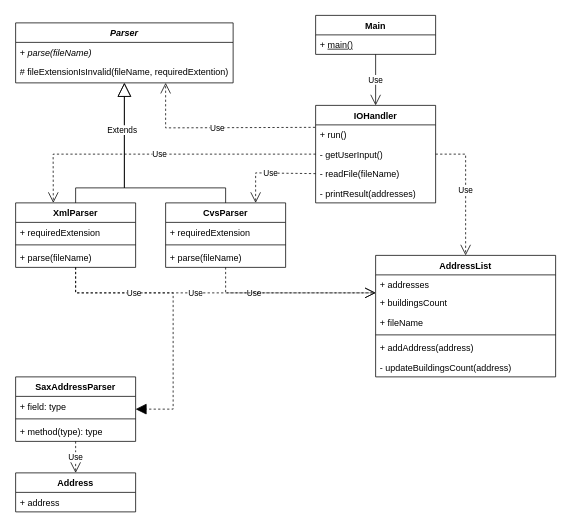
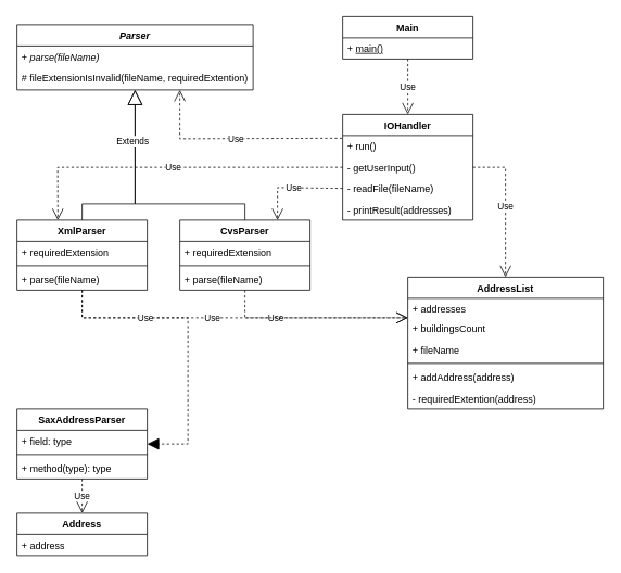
- <mxCell id="9" value="Use" style="endArrow=open;endSize=12;dashed=0;html=1;rounded=0;" edge="1" parent="1" source="2" target="4"><mxGeometry width="160" relative="1" as="geometry"><mxPoint x="426" y="200" as="sourcePoint" /><mxPoint x="586" y="200" as="targetPoint" /></mxGeometry></mxCell>
+ <mxCell id="9" value="Use" style="endArrow=open;endSize=12;dashed=1;html=1;rounded=0;" edge="1" parent="1" source="2" target="4"><mxGeometry width="160" relative="1" as="geometry"><mxPoint x="426" y="200" as="sourcePoint" /><mxPoint x="586" y="200" as="targetPoint" /></mxGeometry></mxCell>
- <mxCell id="16" value="-&amp;nbsp;updateBuildingsCount(address)" style="text;strokeColor=none;fillColor=none;align=left;verticalAlign=top;spacingLeft=4;spacingRight=4;overflow=hidden;rotatable=0;points=[[0,0.5],[1,0.5]];portConstraint=eastwest;whiteSpace=wrap;html=1;" vertex="1" parent="10"><mxGeometry y="136" width="240" height="26" as="geometry" /></mxCell>
+ <mxCell id="16" value="-&amp;nbsp;requiredExtention(address)" style="text;strokeColor=none;fillColor=none;align=left;verticalAlign=top;spacingLeft=4;spacingRight=4;overflow=hidden;rotatable=0;points=[[0,0.5],[1,0.5]];portConstraint=eastwest;whiteSpace=wrap;html=1;" vertex="1" parent="10"><mxGeometry y="136" width="240" height="26" as="geometry" /></mxCell>
